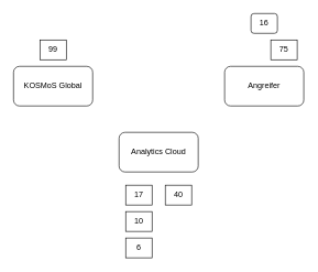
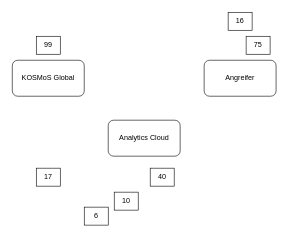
- <mxCell id="10" value="16" style="whiteSpace=wrap;html=1;rounded=1;" vertex="1" parent="1"><mxGeometry x="380" y="20" width="40" height="30" as="geometry" /></mxCell>
+ <mxCell id="10" value="16" style="rounded=0;whiteSpace=wrap;html=1;" vertex="1" parent="1"><mxGeometry x="380" y="20" width="40" height="30" as="geometry" /></mxCell>
- <mxCell id="6" value="17" style="rounded=0;whiteSpace=wrap;html=1;" vertex="1" parent="1"><mxGeometry x="190" y="280" width="40" height="30" as="geometry" /></mxCell>
+ <mxCell id="6" value="17" style="rounded=0;whiteSpace=wrap;html=1;" vertex="1" parent="1"><mxGeometry x="60" y="280" width="40" height="30" as="geometry" /></mxCell>
- <mxCell id="8" value="6" style="rounded=0;whiteSpace=wrap;html=1;" vertex="1" parent="1"><mxGeometry x="190" y="360" width="40" height="30" as="geometry" /></mxCell>
+ <mxCell id="8" value="6" style="rounded=0;whiteSpace=wrap;html=1;" vertex="1" parent="1"><mxGeometry x="140" y="345" width="40" height="30" as="geometry" /></mxCell>
